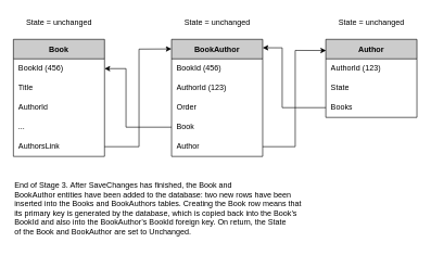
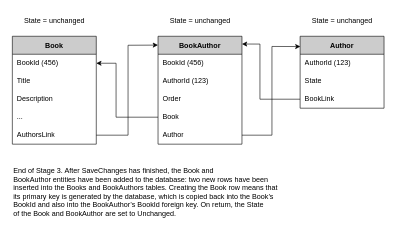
- <mxCell id="8" value="AuthorId" style="shape=partialRectangle;html=1;whiteSpace=wrap;connectable=0;fillColor=none;top=0;left=0;bottom=0;right=0;align=left;spacingLeft=6;overflow=hidden;" parent="7" vertex="1"><mxGeometry width="140" height="30" as="geometry"><mxRectangle width="140" height="30" as="alternateBounds" /></mxGeometry></mxCell>
+ <mxCell id="8" value="Description" style="shape=partialRectangle;html=1;whiteSpace=wrap;connectable=0;fillColor=none;top=0;left=0;bottom=0;right=0;align=left;spacingLeft=6;overflow=hidden;" parent="7" vertex="1"><mxGeometry width="140" height="30" as="geometry"><mxRectangle width="140" height="30" as="alternateBounds" /></mxGeometry></mxCell>
- <mxCell id="30" value="Books" style="shape=partialRectangle;html=1;whiteSpace=wrap;connectable=0;fillColor=none;top=0;left=0;bottom=0;right=0;align=left;spacingLeft=6;overflow=hidden;" parent="29" vertex="1"><mxGeometry width="140" height="30" as="geometry"><mxRectangle width="140" height="30" as="alternateBounds" /></mxGeometry></mxCell>
+ <mxCell id="30" value="BookLink" style="shape=partialRectangle;html=1;whiteSpace=wrap;connectable=0;fillColor=none;top=0;left=0;bottom=0;right=0;align=left;spacingLeft=6;overflow=hidden;" parent="29" vertex="1"><mxGeometry width="140" height="30" as="geometry"><mxRectangle width="140" height="30" as="alternateBounds" /></mxGeometry></mxCell>
